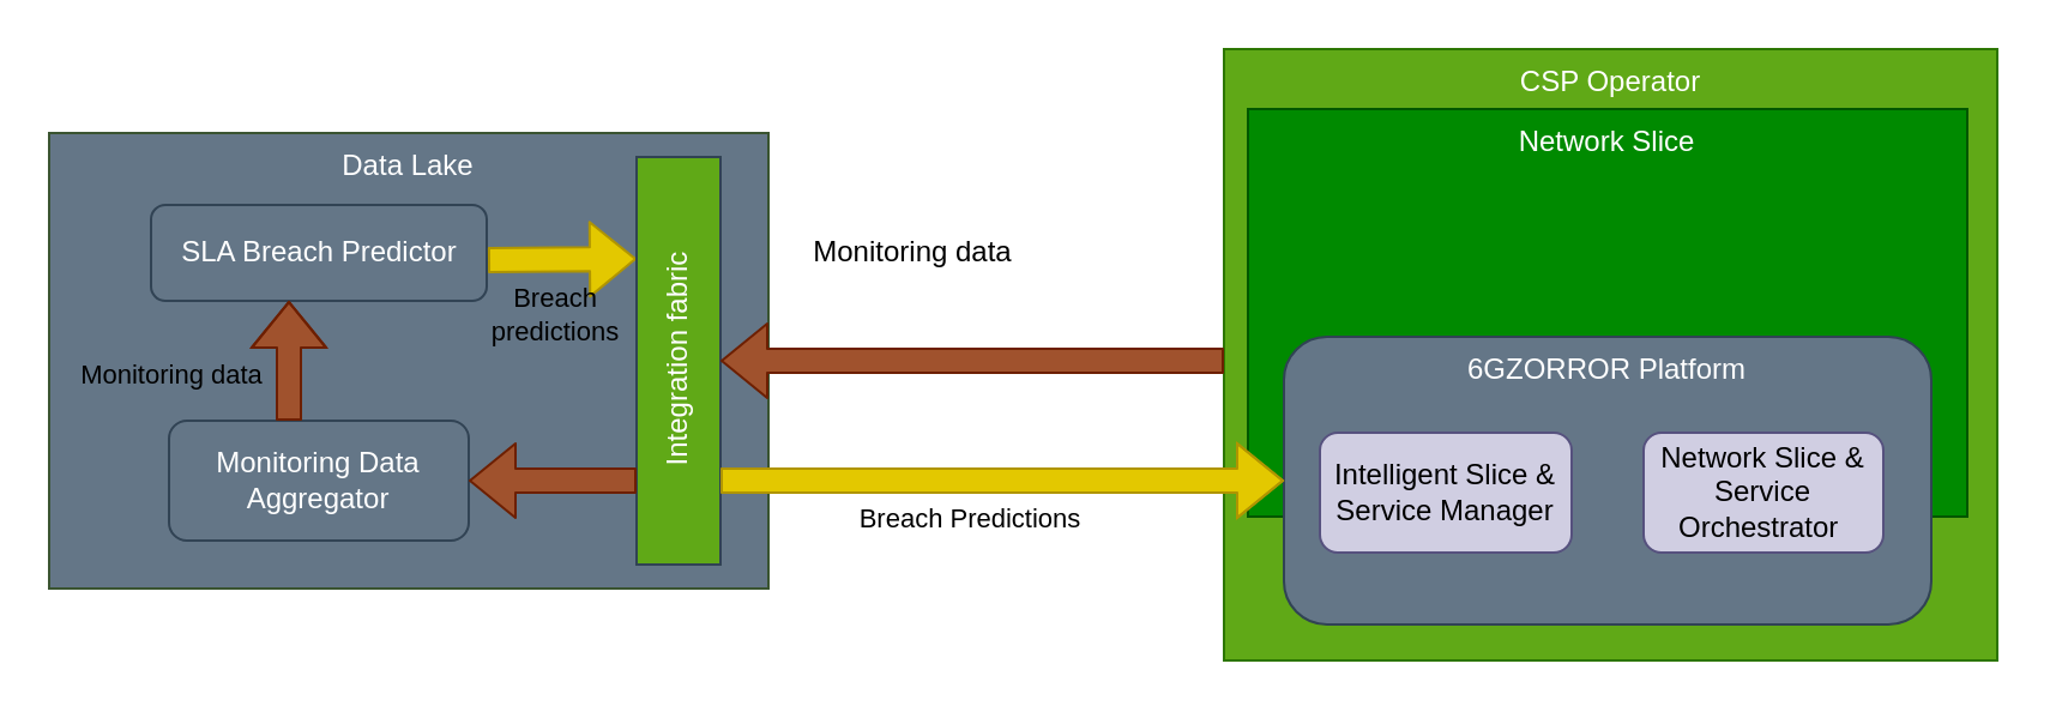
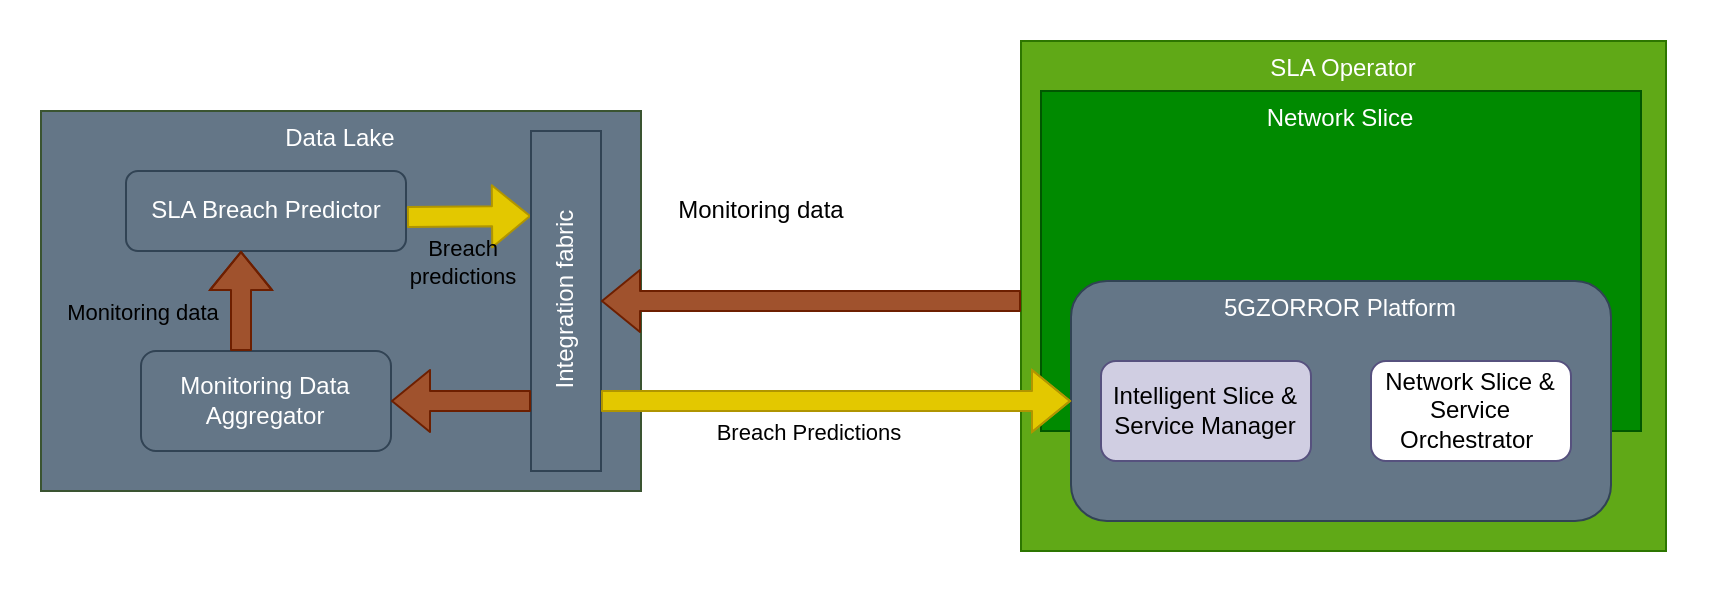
- <mxCell id="2" value="CSP Operator" style="rounded=0;whiteSpace=wrap;html=1;labelBackgroundColor=none;verticalAlign=top;fillColor=#60a917;strokeColor=#2D7600;fontColor=#ffffff;" parent="1" vertex="1"><mxGeometry x="510" y="20" width="322.5" height="255" as="geometry" /></mxCell>
+ <mxCell id="2" value="SLA Operator" style="rounded=0;whiteSpace=wrap;html=1;labelBackgroundColor=none;verticalAlign=top;fillColor=#60a917;strokeColor=#2D7600;fontColor=#ffffff;" parent="1" vertex="1"><mxGeometry x="510" y="20" width="322.5" height="255" as="geometry" /></mxCell>
- <mxCell id="14" value="Integration fabric" style="rounded=0;labelBackgroundColor=none;fillColor=#60a917;strokeColor=#314354;fontColor=#ffffff;labelBorderColor=none;whiteSpace=wrap;horizontal=0;" parent="1" vertex="1"><mxGeometry x="265" y="65" width="35" height="170" as="geometry" /></mxCell>
+ <mxCell id="14" value="Integration fabric" style="rounded=0;labelBackgroundColor=none;fillColor=#647687;strokeColor=#314354;fontColor=#ffffff;labelBorderColor=none;whiteSpace=wrap;horizontal=0;" parent="1" vertex="1"><mxGeometry x="265" y="65" width="35" height="170" as="geometry" /></mxCell>
- <mxCell id="4" value="6GZORROR Platform" style="rounded=1;whiteSpace=wrap;html=1;verticalAlign=top;fillColor=#647687;strokeColor=#314354;fontColor=#ffffff;" vertex="1" parent="1"><mxGeometry x="535" y="140" width="270" height="120" as="geometry" /></mxCell>
+ <mxCell id="4" value="5GZORROR Platform" style="rounded=1;whiteSpace=wrap;html=1;verticalAlign=top;fillColor=#647687;strokeColor=#314354;fontColor=#ffffff;" vertex="1" parent="1"><mxGeometry x="535" y="140" width="270" height="120" as="geometry" /></mxCell>
- <mxCell id="13" value="Network Slice &amp;amp; Service Orchestrator&amp;nbsp;" style="rounded=1;whiteSpace=wrap;html=1;labelBackgroundColor=none;fillColor=#d0cee2;strokeColor=#56517e;" parent="1" vertex="1"><mxGeometry x="685" y="180" width="100" height="50" as="geometry" /></mxCell>
+ <mxCell id="13" value="Network Slice &amp;amp; Service Orchestrator&amp;nbsp;" style="rounded=1;whiteSpace=wrap;html=1;labelBackgroundColor=none;fillColor=#ffffff;strokeColor=#56517e;" parent="1" vertex="1"><mxGeometry x="685" y="180" width="100" height="50" as="geometry" /></mxCell>
